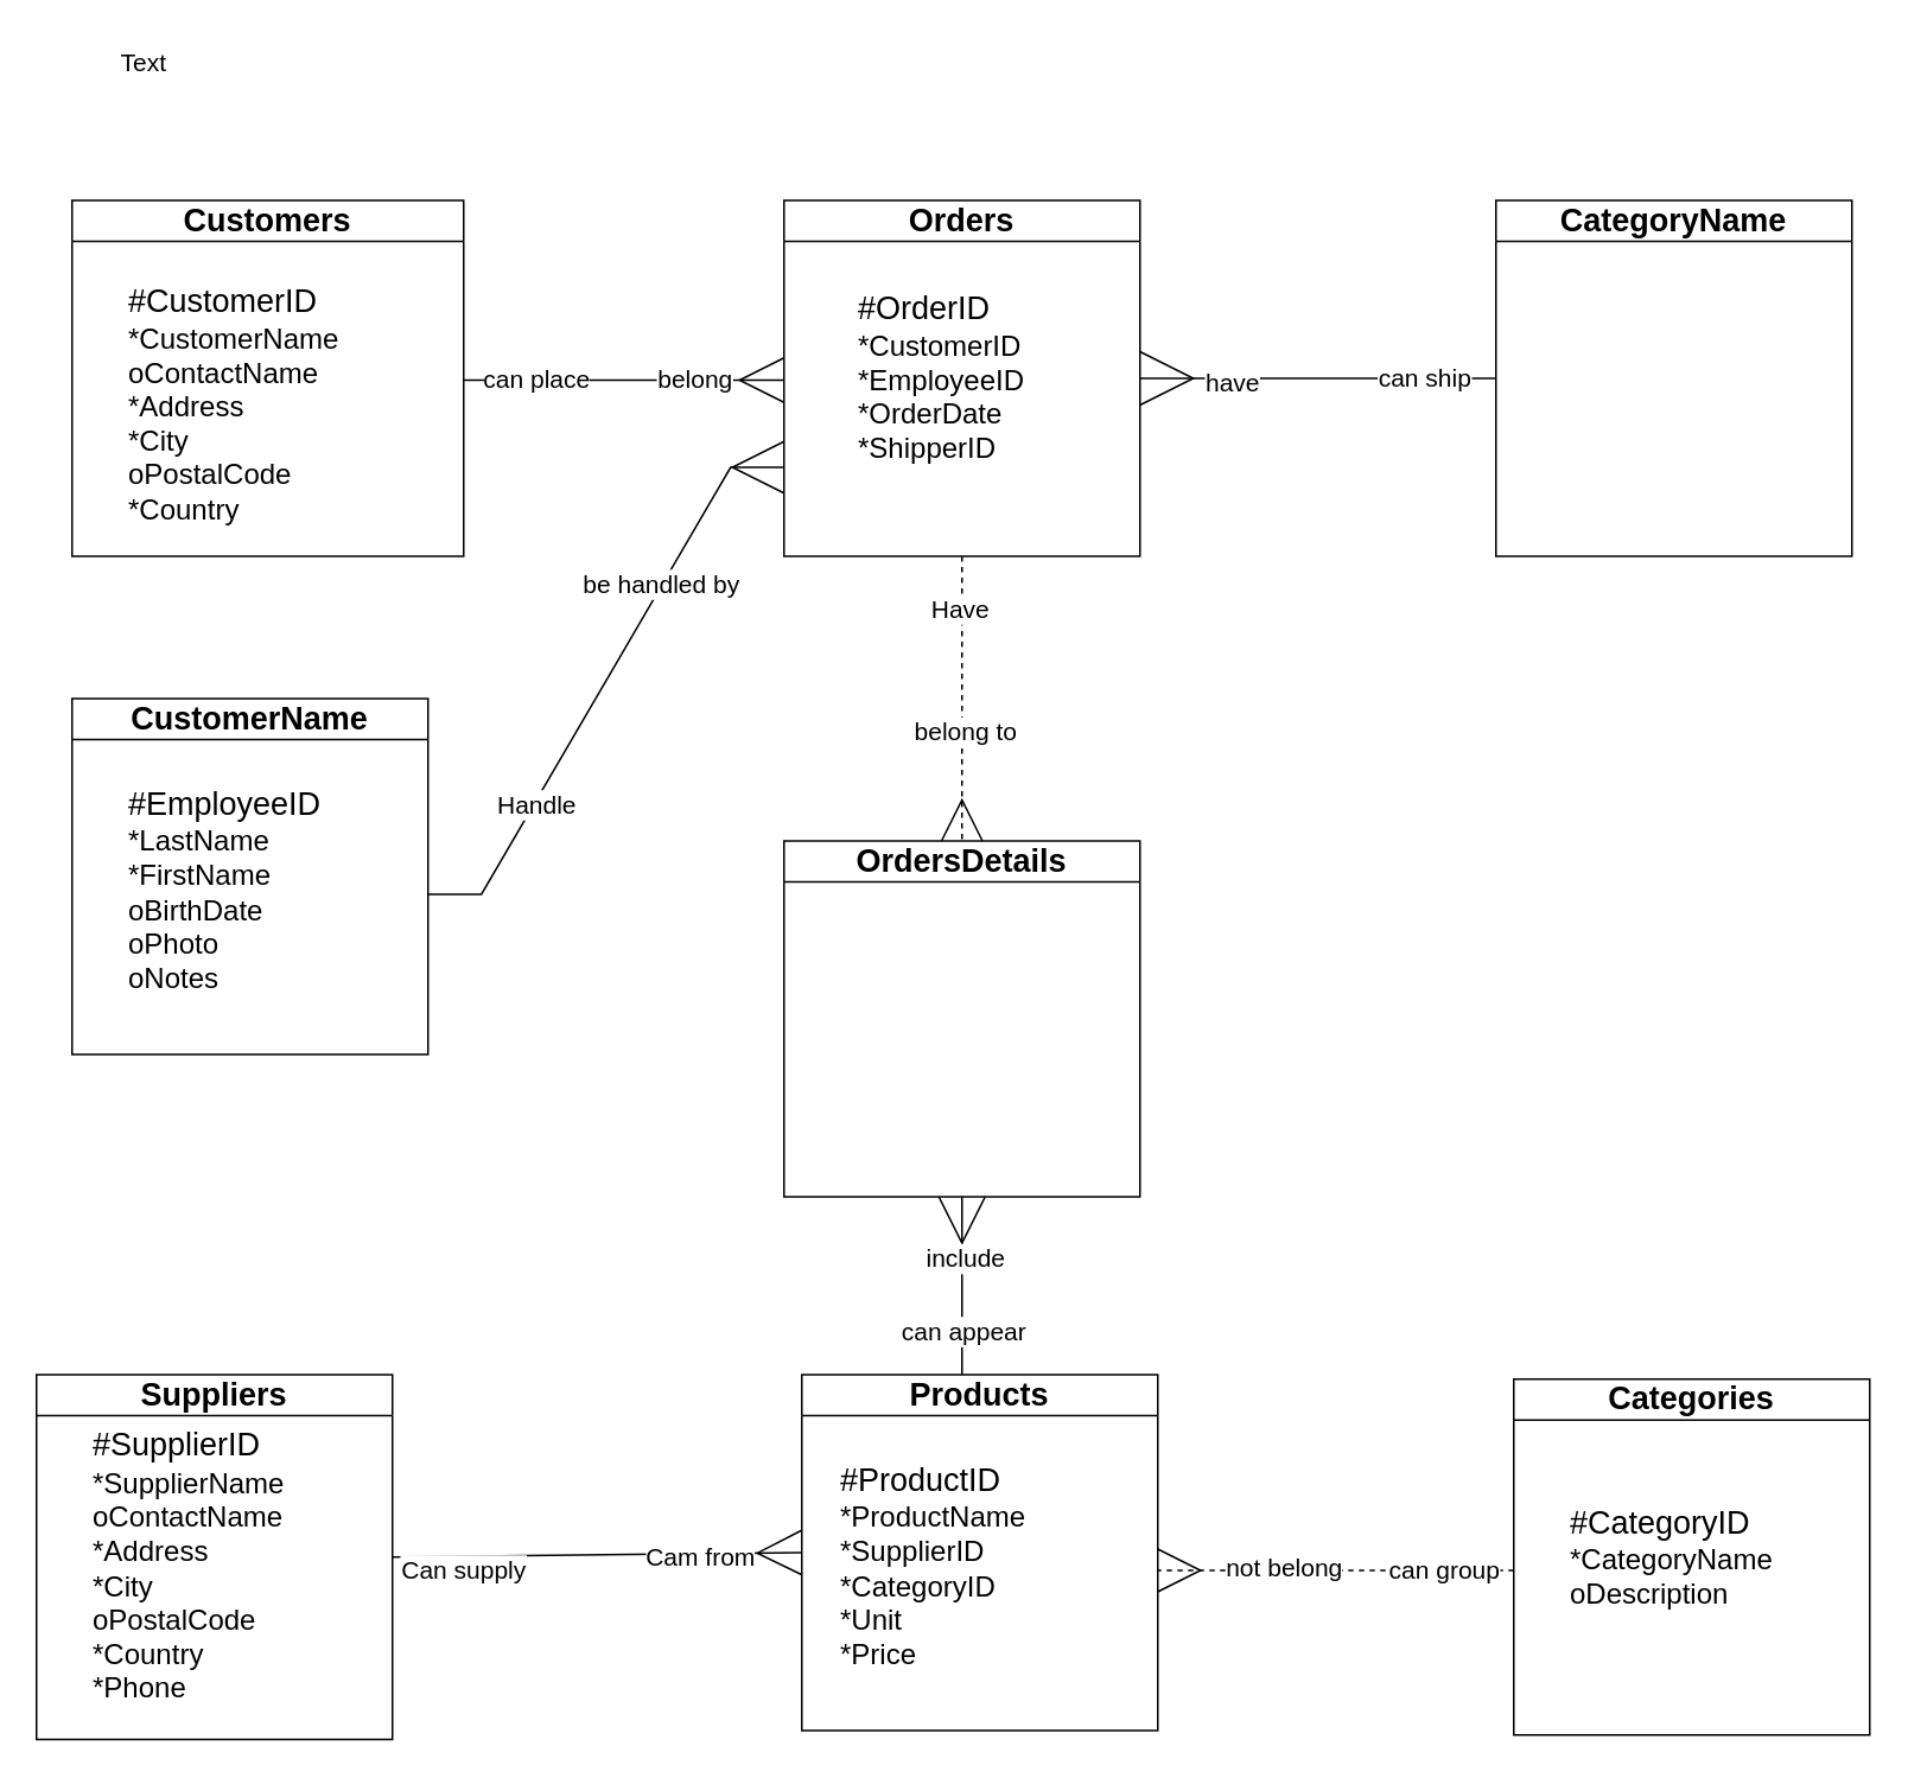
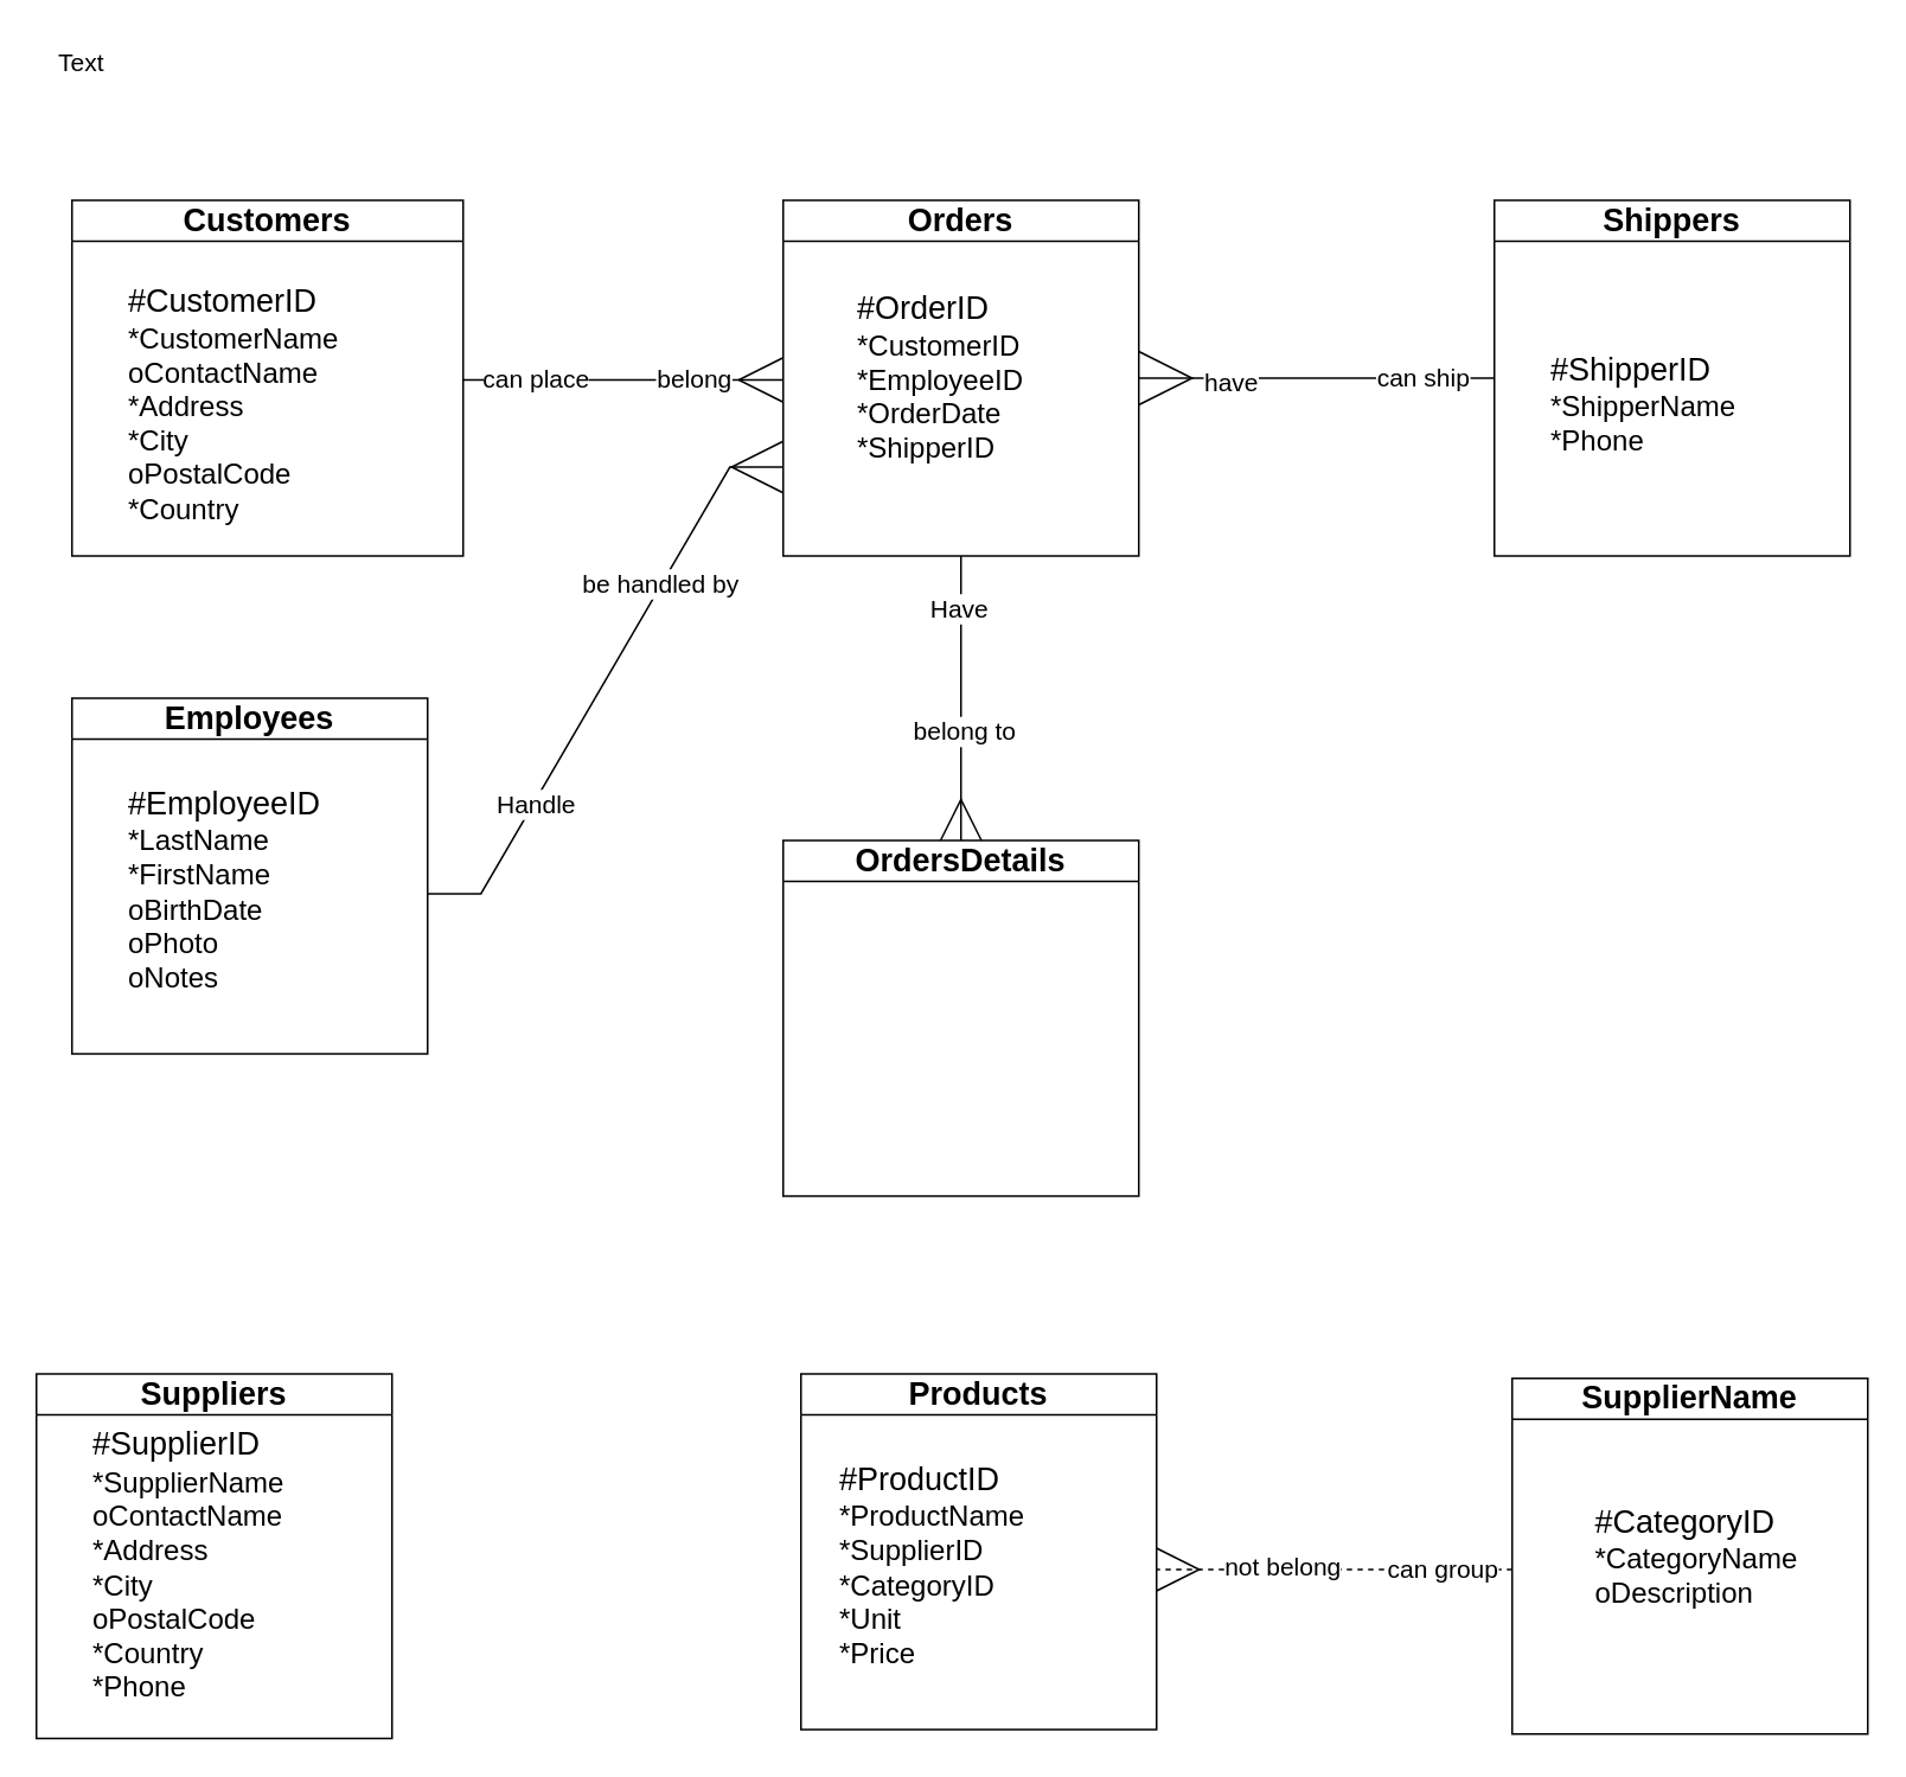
- <mxCell id="38" value="&lt;font style=&quot;font-size: 14px;&quot;&gt;Text&lt;/font&gt;" style="text;html=1;align=center;verticalAlign=middle;resizable=0;points=[];autosize=1;strokeColor=none;fillColor=none;" parent="1" vertex="1"><mxGeometry x="55" y="20" width="50" height="30" as="geometry" /></mxCell>
+ <mxCell id="38" value="&lt;font style=&quot;font-size: 14px;&quot;&gt;Text&lt;/font&gt;" style="text;html=1;align=center;verticalAlign=middle;resizable=0;points=[];autosize=1;strokeColor=none;fillColor=none;" parent="1" vertex="1"><mxGeometry x="20" y="20" width="50" height="30" as="geometry" /></mxCell>
- <mxCell id="6" value="&lt;font style=&quot;font-size: 18px;&quot;&gt;CategoryName&lt;/font&gt;" style="swimlane;whiteSpace=wrap;html=1;startSize=23;" parent="1" vertex="1"><mxGeometry x="840" y="112" width="200" height="200" as="geometry" /></mxCell>
+ <mxCell id="6" value="&lt;font style=&quot;font-size: 18px;&quot;&gt;Shippers&lt;/font&gt;" style="swimlane;whiteSpace=wrap;html=1;startSize=23;" parent="1" vertex="1"><mxGeometry x="840" y="112" width="200" height="200" as="geometry" /></mxCell>
+ <mxCell id="7" value="&lt;div&gt;&lt;font style=&quot;font-size: 18px;&quot;&gt;#ShipperID&lt;/font&gt;&lt;/div&gt;&lt;div&gt;&lt;font size=&quot;3&quot;&gt;*ShipperName&lt;/font&gt;&lt;/div&gt;&lt;div&gt;&lt;font size=&quot;3&quot;&gt;*Phone&lt;/font&gt;&lt;/div&gt;" style="text;html=1;align=left;verticalAlign=middle;resizable=0;points=[];autosize=1;strokeColor=none;fillColor=none;" parent="6" vertex="1"><mxGeometry x="30" y="80" width="130" height="70" as="geometry" /></mxCell>
- <mxCell id="24" value="" style="endArrow=ERmany;html=1;rounded=0;exitX=0.5;exitY=1;exitDx=0;exitDy=0;endFill=0;entryX=0.5;entryY=0;entryDx=0;entryDy=0;endSize=21;dashed=1;" parent="1" source="19" target="10" edge="1"><mxGeometry width="50" height="50" relative="1" as="geometry"><mxPoint x="620" y="642" as="sourcePoint" /><mxPoint x="540" y="442" as="targetPoint" /></mxGeometry></mxCell>
+ <mxCell id="24" value="" style="endArrow=ERmany;html=1;rounded=0;exitX=0.5;exitY=1;exitDx=0;exitDy=0;endFill=0;entryX=0.5;entryY=0;entryDx=0;entryDy=0;endSize=21;" parent="1" source="19" target="10" edge="1"><mxGeometry width="50" height="50" relative="1" as="geometry"><mxPoint x="620" y="642" as="sourcePoint" /><mxPoint x="540" y="442" as="targetPoint" /></mxGeometry></mxCell>
- <mxCell id="8" value="&lt;font style=&quot;font-size: 18px;&quot;&gt;CustomerName&lt;/font&gt;" style="swimlane;whiteSpace=wrap;html=1;startSize=23;" parent="1" vertex="1"><mxGeometry x="40" y="392" width="200" height="200" as="geometry" /></mxCell>
+ <mxCell id="8" value="&lt;font style=&quot;font-size: 18px;&quot;&gt;Employees&lt;/font&gt;" style="swimlane;whiteSpace=wrap;html=1;startSize=23;" parent="1" vertex="1"><mxGeometry x="40" y="392" width="200" height="200" as="geometry" /></mxCell>
- <mxCell id="29" value="" style="endArrow=ERmany;html=1;rounded=0;exitX=0.45;exitY=0;exitDx=0;exitDy=0;exitPerimeter=0;entryX=0.5;entryY=1;entryDx=0;entryDy=0;endFill=0;endSize=24;" parent="1" source="11" target="10" edge="1"><mxGeometry width="50" height="50" relative="1" as="geometry"><mxPoint x="500" y="662" as="sourcePoint" /><mxPoint x="550" y="612" as="targetPoint" /></mxGeometry></mxCell>
- <mxCell id="30" value="&lt;font style=&quot;font-size: 14px;&quot;&gt;can appear&lt;/font&gt;" style="edgeLabel;html=1;align=center;verticalAlign=middle;resizable=0;points=[];" parent="29" vertex="1" connectable="0"><mxGeometry x="-0.813" y="1" relative="1" as="geometry"><mxPoint x="1" y="-16" as="offset" /></mxGeometry></mxCell>
- <mxCell id="31" value="&lt;font style=&quot;font-size: 14px;&quot;&gt;include&lt;/font&gt;" style="edgeLabel;html=1;align=center;verticalAlign=middle;resizable=0;points=[];" parent="29" vertex="1" connectable="0"><mxGeometry x="0.327" y="-1" relative="1" as="geometry"><mxPoint as="offset" /></mxGeometry></mxCell>
- <mxCell id="4" value="&lt;font style=&quot;font-size: 18px;&quot;&gt;Categories&lt;/font&gt;" style="swimlane;whiteSpace=wrap;html=1;startSize=23;" parent="1" vertex="1"><mxGeometry x="850" y="774.5" width="200" height="200" as="geometry" /></mxCell>
+ <mxCell id="4" value="&lt;font style=&quot;font-size: 18px;&quot;&gt;SupplierName&lt;/font&gt;" style="swimlane;whiteSpace=wrap;html=1;startSize=23;" parent="1" vertex="1"><mxGeometry x="850" y="774.5" width="200" height="200" as="geometry" /></mxCell>
- <mxCell id="32" value="" style="endArrow=ERmany;html=1;rounded=0;entryX=0;entryY=0.5;entryDx=0;entryDy=0;exitX=1;exitY=0.5;exitDx=0;exitDy=0;endFill=0;endSize=23;" parent="1" source="13" target="11" edge="1"><mxGeometry width="50" height="50" relative="1" as="geometry"><mxPoint x="500" y="662" as="sourcePoint" /><mxPoint x="550" y="612" as="targetPoint" /></mxGeometry></mxCell>
- <mxCell id="33" value="&lt;font style=&quot;font-size: 14px;&quot;&gt;Can supply&lt;/font&gt;" style="edgeLabel;html=1;align=center;verticalAlign=middle;resizable=0;points=[];" parent="32" vertex="1" connectable="0"><mxGeometry x="-0.811" y="1" relative="1" as="geometry"><mxPoint x="18" y="8" as="offset" /></mxGeometry></mxCell>
- <mxCell id="34" value="&lt;span style=&quot;font-size: 14px;&quot;&gt;Cam from&lt;/span&gt;" style="edgeLabel;html=1;align=center;verticalAlign=middle;resizable=0;points=[];" parent="32" vertex="1" connectable="0"><mxGeometry x="0.494" y="-2" relative="1" as="geometry"><mxPoint as="offset" /></mxGeometry></mxCell>
- <mxCell id="5" value="&lt;div&gt;&lt;font style=&quot;font-size: 18px;&quot;&gt;#CategoryID&lt;/font&gt;&lt;/div&gt;&lt;div&gt;&lt;font size=&quot;3&quot;&gt;*CategoryName&lt;/font&gt;&lt;/div&gt;&lt;div&gt;&lt;font size=&quot;3&quot;&gt;oDescription&lt;/font&gt;&lt;/div&gt;" style="text;html=1;align=left;verticalAlign=middle;resizable=0;points=[];autosize=1;strokeColor=none;fillColor=none;" parent="4" vertex="1"><mxGeometry x="30" y="65" width="140" height="70" as="geometry" /></mxCell>
+ <mxCell id="5" value="&lt;div&gt;&lt;font style=&quot;font-size: 18px;&quot;&gt;#CategoryID&lt;/font&gt;&lt;/div&gt;&lt;div&gt;&lt;font size=&quot;3&quot;&gt;*CategoryName&lt;/font&gt;&lt;/div&gt;&lt;div&gt;&lt;font size=&quot;3&quot;&gt;oDescription&lt;/font&gt;&lt;/div&gt;" style="text;html=1;align=left;verticalAlign=middle;resizable=0;points=[];autosize=1;strokeColor=none;fillColor=none;" parent="4" vertex="1"><mxGeometry x="45" y="65" width="140" height="70" as="geometry" /></mxCell>
